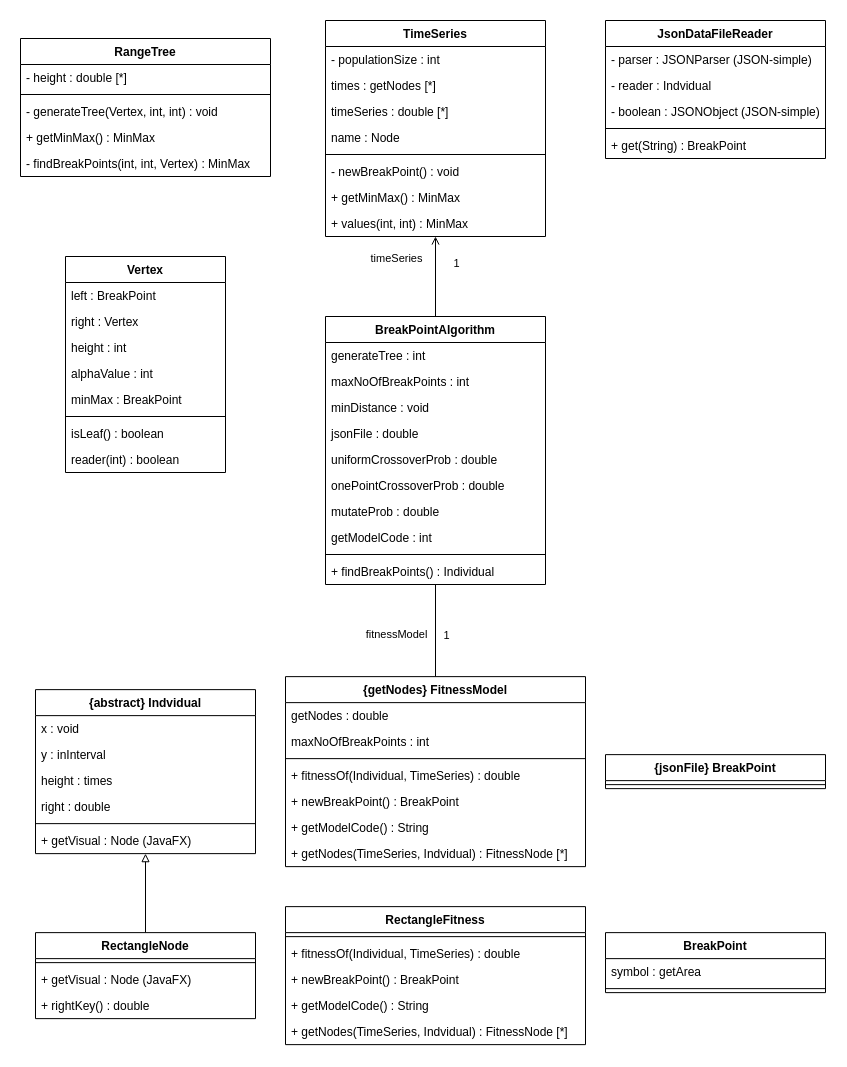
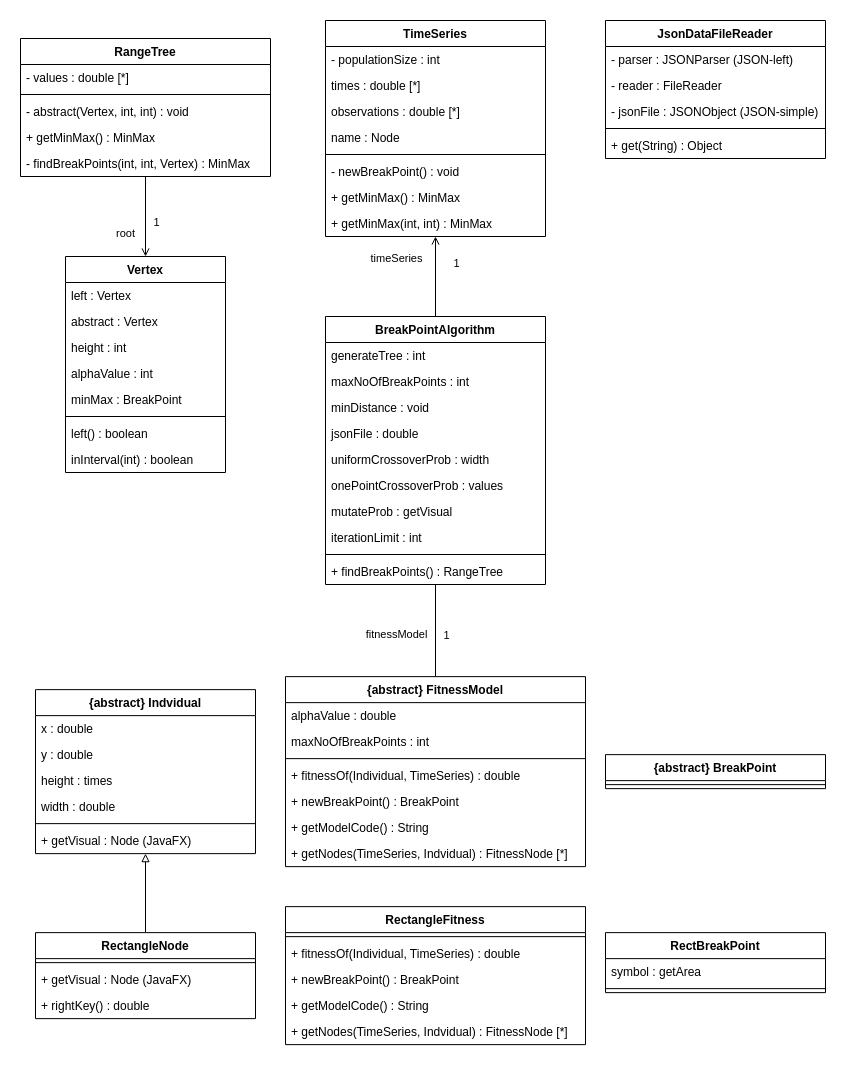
- <mxCell id="61" value="- parser : JSONParser (JSON-simple)" style="text;strokeColor=none;fillColor=none;align=left;verticalAlign=top;spacingLeft=4;spacingRight=4;overflow=hidden;rotatable=0;points=[[0,0.5],[1,0.5]];portConstraint=eastwest;" vertex="1" parent="60"><mxGeometry y="26" width="220" height="26" as="geometry" /></mxCell>
+ <mxCell id="61" value="- parser : JSONParser (JSON-left)" style="text;strokeColor=none;fillColor=none;align=left;verticalAlign=top;spacingLeft=4;spacingRight=4;overflow=hidden;rotatable=0;points=[[0,0.5],[1,0.5]];portConstraint=eastwest;" vertex="1" parent="60"><mxGeometry y="26" width="220" height="26" as="geometry" /></mxCell>
- <mxCell id="69" value="- height : double [*]" style="text;strokeColor=none;fillColor=none;align=left;verticalAlign=top;spacingLeft=4;spacingRight=4;overflow=hidden;rotatable=0;points=[[0,0.5],[1,0.5]];portConstraint=eastwest;" vertex="1" parent="68"><mxGeometry y="26" width="250" height="26" as="geometry" /></mxCell>
+ <mxCell id="69" value="- values : double [*]" style="text;strokeColor=none;fillColor=none;align=left;verticalAlign=top;spacingLeft=4;spacingRight=4;overflow=hidden;rotatable=0;points=[[0,0.5],[1,0.5]];portConstraint=eastwest;" vertex="1" parent="68"><mxGeometry y="26" width="250" height="26" as="geometry" /></mxCell>
- <mxCell id="53" value="times : getNodes [*]" style="text;strokeColor=none;fillColor=none;align=left;verticalAlign=top;spacingLeft=4;spacingRight=4;overflow=hidden;rotatable=0;points=[[0,0.5],[1,0.5]];portConstraint=eastwest;" vertex="1" parent="51"><mxGeometry y="52" width="220" height="26" as="geometry" /></mxCell>
+ <mxCell id="53" value="times : double [*]" style="text;strokeColor=none;fillColor=none;align=left;verticalAlign=top;spacingLeft=4;spacingRight=4;overflow=hidden;rotatable=0;points=[[0,0.5],[1,0.5]];portConstraint=eastwest;" vertex="1" parent="51"><mxGeometry y="52" width="220" height="26" as="geometry" /></mxCell>
- <mxCell id="62" value="- reader : Indvidual " style="text;strokeColor=none;fillColor=none;align=left;verticalAlign=top;spacingLeft=4;spacingRight=4;overflow=hidden;rotatable=0;points=[[0,0.5],[1,0.5]];portConstraint=eastwest;" vertex="1" parent="60"><mxGeometry y="52" width="220" height="26" as="geometry" /></mxCell>
+ <mxCell id="62" value="- reader : FileReader " style="text;strokeColor=none;fillColor=none;align=left;verticalAlign=top;spacingLeft=4;spacingRight=4;overflow=hidden;rotatable=0;points=[[0,0.5],[1,0.5]];portConstraint=eastwest;" vertex="1" parent="60"><mxGeometry y="52" width="220" height="26" as="geometry" /></mxCell>
- <mxCell id="71" value="- generateTree(Vertex, int, int) : void" style="text;strokeColor=none;fillColor=none;align=left;verticalAlign=top;spacingLeft=4;spacingRight=4;overflow=hidden;rotatable=0;points=[[0,0.5],[1,0.5]];portConstraint=eastwest;" vertex="1" parent="68"><mxGeometry y="60" width="250" height="26" as="geometry" /></mxCell>
+ <mxCell id="71" value="- abstract(Vertex, int, int) : void" style="text;strokeColor=none;fillColor=none;align=left;verticalAlign=top;spacingLeft=4;spacingRight=4;overflow=hidden;rotatable=0;points=[[0,0.5],[1,0.5]];portConstraint=eastwest;" vertex="1" parent="68"><mxGeometry y="60" width="250" height="26" as="geometry" /></mxCell>
- <mxCell id="54" value="timeSeries : double [*]" style="text;strokeColor=none;fillColor=none;align=left;verticalAlign=top;spacingLeft=4;spacingRight=4;overflow=hidden;rotatable=0;points=[[0,0.5],[1,0.5]];portConstraint=eastwest;" vertex="1" parent="51"><mxGeometry y="78" width="220" height="26" as="geometry" /></mxCell>
+ <mxCell id="54" value="observations : double [*]" style="text;strokeColor=none;fillColor=none;align=left;verticalAlign=top;spacingLeft=4;spacingRight=4;overflow=hidden;rotatable=0;points=[[0,0.5],[1,0.5]];portConstraint=eastwest;" vertex="1" parent="51"><mxGeometry y="78" width="220" height="26" as="geometry" /></mxCell>
- <mxCell id="63" value="- boolean : JSONObject (JSON-simple)" style="text;strokeColor=none;fillColor=none;align=left;verticalAlign=top;spacingLeft=4;spacingRight=4;overflow=hidden;rotatable=0;points=[[0,0.5],[1,0.5]];portConstraint=eastwest;" vertex="1" parent="60"><mxGeometry y="78" width="220" height="26" as="geometry" /></mxCell>
+ <mxCell id="63" value="- jsonFile : JSONObject (JSON-simple)" style="text;strokeColor=none;fillColor=none;align=left;verticalAlign=top;spacingLeft=4;spacingRight=4;overflow=hidden;rotatable=0;points=[[0,0.5],[1,0.5]];portConstraint=eastwest;" vertex="1" parent="60"><mxGeometry y="78" width="220" height="26" as="geometry" /></mxCell>
- <mxCell id="65" value="+ get(String) : BreakPoint" style="text;strokeColor=none;fillColor=none;align=left;verticalAlign=top;spacingLeft=4;spacingRight=4;overflow=hidden;rotatable=0;points=[[0,0.5],[1,0.5]];portConstraint=eastwest;" vertex="1" parent="60"><mxGeometry y="112" width="220" height="26" as="geometry" /></mxCell>
+ <mxCell id="65" value="+ get(String) : Object" style="text;strokeColor=none;fillColor=none;align=left;verticalAlign=top;spacingLeft=4;spacingRight=4;overflow=hidden;rotatable=0;points=[[0,0.5],[1,0.5]];portConstraint=eastwest;" vertex="1" parent="60"><mxGeometry y="112" width="220" height="26" as="geometry" /></mxCell>
+ <mxCell id="66" value="root" style="edgeStyle=orthogonalEdgeStyle;rounded=0;orthogonalLoop=1;jettySize=auto;html=1;entryX=0.5;entryY=0;entryDx=0;entryDy=0;startArrow=none;startFill=0;endArrow=open;endFill=0;strokeWidth=1;" edge="1" parent="1" source="68" target="74"><mxGeometry x="0.417" y="-20" relative="1" as="geometry"><mxPoint as="offset" /></mxGeometry></mxCell>
+ <mxCell id="67" value="1" style="edgeLabel;html=1;align=center;verticalAlign=middle;resizable=0;points=[];" vertex="1" connectable="0" parent="66"><mxGeometry x="-0.208" relative="1" as="geometry"><mxPoint x="10" y="13" as="offset" /></mxGeometry></mxCell>
- <mxCell id="59" value="+ values(int, int) : MinMax" style="text;strokeColor=none;fillColor=none;align=left;verticalAlign=top;spacingLeft=4;spacingRight=4;overflow=hidden;rotatable=0;points=[[0,0.5],[1,0.5]];portConstraint=eastwest;" vertex="1" parent="51"><mxGeometry y="190" width="220" height="26" as="geometry" /></mxCell>
+ <mxCell id="59" value="+ getMinMax(int, int) : MinMax" style="text;strokeColor=none;fillColor=none;align=left;verticalAlign=top;spacingLeft=4;spacingRight=4;overflow=hidden;rotatable=0;points=[[0,0.5],[1,0.5]];portConstraint=eastwest;" vertex="1" parent="51"><mxGeometry y="190" width="220" height="26" as="geometry" /></mxCell>
- <mxCell id="75" value="left : BreakPoint" style="text;strokeColor=none;fillColor=none;align=left;verticalAlign=top;spacingLeft=4;spacingRight=4;overflow=hidden;rotatable=0;points=[[0,0.5],[1,0.5]];portConstraint=eastwest;" vertex="1" parent="74"><mxGeometry y="26" width="160" height="26" as="geometry" /></mxCell>
+ <mxCell id="75" value="left : Vertex" style="text;strokeColor=none;fillColor=none;align=left;verticalAlign=top;spacingLeft=4;spacingRight=4;overflow=hidden;rotatable=0;points=[[0,0.5],[1,0.5]];portConstraint=eastwest;" vertex="1" parent="74"><mxGeometry y="26" width="160" height="26" as="geometry" /></mxCell>
- <mxCell id="76" value="right : Vertex" style="text;strokeColor=none;fillColor=none;align=left;verticalAlign=top;spacingLeft=4;spacingRight=4;overflow=hidden;rotatable=0;points=[[0,0.5],[1,0.5]];portConstraint=eastwest;" vertex="1" parent="74"><mxGeometry y="52" width="160" height="26" as="geometry" /></mxCell>
+ <mxCell id="76" value="abstract : Vertex" style="text;strokeColor=none;fillColor=none;align=left;verticalAlign=top;spacingLeft=4;spacingRight=4;overflow=hidden;rotatable=0;points=[[0,0.5],[1,0.5]];portConstraint=eastwest;" vertex="1" parent="74"><mxGeometry y="52" width="160" height="26" as="geometry" /></mxCell>
- <mxCell id="81" value="isLeaf() : boolean" style="text;strokeColor=none;fillColor=none;align=left;verticalAlign=top;spacingLeft=4;spacingRight=4;overflow=hidden;rotatable=0;points=[[0,0.5],[1,0.5]];portConstraint=eastwest;" vertex="1" parent="74"><mxGeometry y="164" width="160" height="26" as="geometry" /></mxCell>
+ <mxCell id="81" value="left() : boolean" style="text;strokeColor=none;fillColor=none;align=left;verticalAlign=top;spacingLeft=4;spacingRight=4;overflow=hidden;rotatable=0;points=[[0,0.5],[1,0.5]];portConstraint=eastwest;" vertex="1" parent="74"><mxGeometry y="164" width="160" height="26" as="geometry" /></mxCell>
- <mxCell id="82" value="reader(int) : boolean" style="text;strokeColor=none;fillColor=none;align=left;verticalAlign=top;spacingLeft=4;spacingRight=4;overflow=hidden;rotatable=0;points=[[0,0.5],[1,0.5]];portConstraint=eastwest;" vertex="1" parent="74"><mxGeometry y="190" width="160" height="26" as="geometry" /></mxCell>
+ <mxCell id="82" value="inInterval(int) : boolean" style="text;strokeColor=none;fillColor=none;align=left;verticalAlign=top;spacingLeft=4;spacingRight=4;overflow=hidden;rotatable=0;points=[[0,0.5],[1,0.5]];portConstraint=eastwest;" vertex="1" parent="74"><mxGeometry y="190" width="160" height="26" as="geometry" /></mxCell>
- <mxCell id="10" value="uniformCrossoverProb : double" style="text;strokeColor=none;fillColor=none;align=left;verticalAlign=top;spacingLeft=4;spacingRight=4;overflow=hidden;rotatable=0;points=[[0,0.5],[1,0.5]];portConstraint=eastwest;" vertex="1" parent="5"><mxGeometry y="130" width="220" height="26" as="geometry" /></mxCell>
+ <mxCell id="10" value="uniformCrossoverProb : width" style="text;strokeColor=none;fillColor=none;align=left;verticalAlign=top;spacingLeft=4;spacingRight=4;overflow=hidden;rotatable=0;points=[[0,0.5],[1,0.5]];portConstraint=eastwest;" vertex="1" parent="5"><mxGeometry y="130" width="220" height="26" as="geometry" /></mxCell>
- <mxCell id="11" value="onePointCrossoverProb : double" style="text;strokeColor=none;fillColor=none;align=left;verticalAlign=top;spacingLeft=4;spacingRight=4;overflow=hidden;rotatable=0;points=[[0,0.5],[1,0.5]];portConstraint=eastwest;" vertex="1" parent="5"><mxGeometry y="156" width="220" height="26" as="geometry" /></mxCell>
+ <mxCell id="11" value="onePointCrossoverProb : values" style="text;strokeColor=none;fillColor=none;align=left;verticalAlign=top;spacingLeft=4;spacingRight=4;overflow=hidden;rotatable=0;points=[[0,0.5],[1,0.5]];portConstraint=eastwest;" vertex="1" parent="5"><mxGeometry y="156" width="220" height="26" as="geometry" /></mxCell>
- <mxCell id="12" value="mutateProb : double" style="text;strokeColor=none;fillColor=none;align=left;verticalAlign=top;spacingLeft=4;spacingRight=4;overflow=hidden;rotatable=0;points=[[0,0.5],[1,0.5]];portConstraint=eastwest;" vertex="1" parent="5"><mxGeometry y="182" width="220" height="26" as="geometry" /></mxCell>
+ <mxCell id="12" value="mutateProb : getVisual" style="text;strokeColor=none;fillColor=none;align=left;verticalAlign=top;spacingLeft=4;spacingRight=4;overflow=hidden;rotatable=0;points=[[0,0.5],[1,0.5]];portConstraint=eastwest;" vertex="1" parent="5"><mxGeometry y="182" width="220" height="26" as="geometry" /></mxCell>
- <mxCell id="13" value="getModelCode : int" style="text;strokeColor=none;fillColor=none;align=left;verticalAlign=top;spacingLeft=4;spacingRight=4;overflow=hidden;rotatable=0;points=[[0,0.5],[1,0.5]];portConstraint=eastwest;" vertex="1" parent="5"><mxGeometry y="208" width="220" height="26" as="geometry" /></mxCell>
+ <mxCell id="13" value="iterationLimit : int" style="text;strokeColor=none;fillColor=none;align=left;verticalAlign=top;spacingLeft=4;spacingRight=4;overflow=hidden;rotatable=0;points=[[0,0.5],[1,0.5]];portConstraint=eastwest;" vertex="1" parent="5"><mxGeometry y="208" width="220" height="26" as="geometry" /></mxCell>
- <mxCell id="15" value="+ findBreakPoints() : Individual" style="text;strokeColor=none;fillColor=none;align=left;verticalAlign=top;spacingLeft=4;spacingRight=4;overflow=hidden;rotatable=0;points=[[0,0.5],[1,0.5]];portConstraint=eastwest;" vertex="1" parent="5"><mxGeometry y="242" width="220" height="26" as="geometry" /></mxCell>
+ <mxCell id="15" value="+ findBreakPoints() : RangeTree" style="text;strokeColor=none;fillColor=none;align=left;verticalAlign=top;spacingLeft=4;spacingRight=4;overflow=hidden;rotatable=0;points=[[0,0.5],[1,0.5]];portConstraint=eastwest;" vertex="1" parent="5"><mxGeometry y="242" width="220" height="26" as="geometry" /></mxCell>
- <mxCell id="16" value="{getNodes} FitnessModel" style="swimlane;fontStyle=1;align=center;verticalAlign=top;childLayout=stackLayout;horizontal=1;startSize=26;horizontalStack=0;resizeParent=1;resizeParentMax=0;resizeLast=0;collapsible=1;marginBottom=0;" vertex="1" parent="1"><mxGeometry x="285" y="676.14" width="300" height="190" as="geometry" /></mxCell>
+ <mxCell id="16" value="{abstract} FitnessModel" style="swimlane;fontStyle=1;align=center;verticalAlign=top;childLayout=stackLayout;horizontal=1;startSize=26;horizontalStack=0;resizeParent=1;resizeParentMax=0;resizeLast=0;collapsible=1;marginBottom=0;" vertex="1" parent="1"><mxGeometry x="285" y="676.14" width="300" height="190" as="geometry" /></mxCell>
- <mxCell id="17" value="getNodes : double" style="text;strokeColor=none;fillColor=none;align=left;verticalAlign=top;spacingLeft=4;spacingRight=4;overflow=hidden;rotatable=0;points=[[0,0.5],[1,0.5]];portConstraint=eastwest;" vertex="1" parent="16"><mxGeometry y="26" width="300" height="26" as="geometry" /></mxCell>
+ <mxCell id="17" value="alphaValue : double" style="text;strokeColor=none;fillColor=none;align=left;verticalAlign=top;spacingLeft=4;spacingRight=4;overflow=hidden;rotatable=0;points=[[0,0.5],[1,0.5]];portConstraint=eastwest;" vertex="1" parent="16"><mxGeometry y="26" width="300" height="26" as="geometry" /></mxCell>
- <mxCell id="27" value="x : void" style="text;strokeColor=none;fillColor=none;align=left;verticalAlign=top;spacingLeft=4;spacingRight=4;overflow=hidden;rotatable=0;points=[[0,0.5],[1,0.5]];portConstraint=eastwest;" vertex="1" parent="26"><mxGeometry y="26" width="220" height="26" as="geometry" /></mxCell>
+ <mxCell id="27" value="x : double" style="text;strokeColor=none;fillColor=none;align=left;verticalAlign=top;spacingLeft=4;spacingRight=4;overflow=hidden;rotatable=0;points=[[0,0.5],[1,0.5]];portConstraint=eastwest;" vertex="1" parent="26"><mxGeometry y="26" width="220" height="26" as="geometry" /></mxCell>
- <mxCell id="28" value="y : inInterval" style="text;strokeColor=none;fillColor=none;align=left;verticalAlign=top;spacingLeft=4;spacingRight=4;overflow=hidden;rotatable=0;points=[[0,0.5],[1,0.5]];portConstraint=eastwest;" vertex="1" parent="26"><mxGeometry y="52" width="220" height="26" as="geometry" /></mxCell>
+ <mxCell id="28" value="y : double" style="text;strokeColor=none;fillColor=none;align=left;verticalAlign=top;spacingLeft=4;spacingRight=4;overflow=hidden;rotatable=0;points=[[0,0.5],[1,0.5]];portConstraint=eastwest;" vertex="1" parent="26"><mxGeometry y="52" width="220" height="26" as="geometry" /></mxCell>
- <mxCell id="33" value="{jsonFile} BreakPoint" style="swimlane;fontStyle=1;align=center;verticalAlign=top;childLayout=stackLayout;horizontal=1;startSize=26;horizontalStack=0;resizeParent=1;resizeParentMax=0;resizeLast=0;collapsible=1;marginBottom=0;" vertex="1" parent="1"><mxGeometry x="605" y="754.14" width="220" height="34" as="geometry" /></mxCell>
+ <mxCell id="33" value="{abstract} BreakPoint" style="swimlane;fontStyle=1;align=center;verticalAlign=top;childLayout=stackLayout;horizontal=1;startSize=26;horizontalStack=0;resizeParent=1;resizeParentMax=0;resizeLast=0;collapsible=1;marginBottom=0;" vertex="1" parent="1"><mxGeometry x="605" y="754.14" width="220" height="34" as="geometry" /></mxCell>
- <mxCell id="30" value="right : double" style="text;strokeColor=none;fillColor=none;align=left;verticalAlign=top;spacingLeft=4;spacingRight=4;overflow=hidden;rotatable=0;points=[[0,0.5],[1,0.5]];portConstraint=eastwest;" vertex="1" parent="26"><mxGeometry y="104" width="220" height="26" as="geometry" /></mxCell>
+ <mxCell id="30" value="width : double" style="text;strokeColor=none;fillColor=none;align=left;verticalAlign=top;spacingLeft=4;spacingRight=4;overflow=hidden;rotatable=0;points=[[0,0.5],[1,0.5]];portConstraint=eastwest;" vertex="1" parent="26"><mxGeometry y="104" width="220" height="26" as="geometry" /></mxCell>
- <mxCell id="45" value="BreakPoint" style="swimlane;fontStyle=1;align=center;verticalAlign=top;childLayout=stackLayout;horizontal=1;startSize=26;horizontalStack=0;resizeParent=1;resizeParentMax=0;resizeLast=0;collapsible=1;marginBottom=0;" vertex="1" parent="1"><mxGeometry x="605" y="932.14" width="220" height="60" as="geometry" /></mxCell>
+ <mxCell id="45" value="RectBreakPoint" style="swimlane;fontStyle=1;align=center;verticalAlign=top;childLayout=stackLayout;horizontal=1;startSize=26;horizontalStack=0;resizeParent=1;resizeParentMax=0;resizeLast=0;collapsible=1;marginBottom=0;" vertex="1" parent="1"><mxGeometry x="605" y="932.14" width="220" height="60" as="geometry" /></mxCell>
